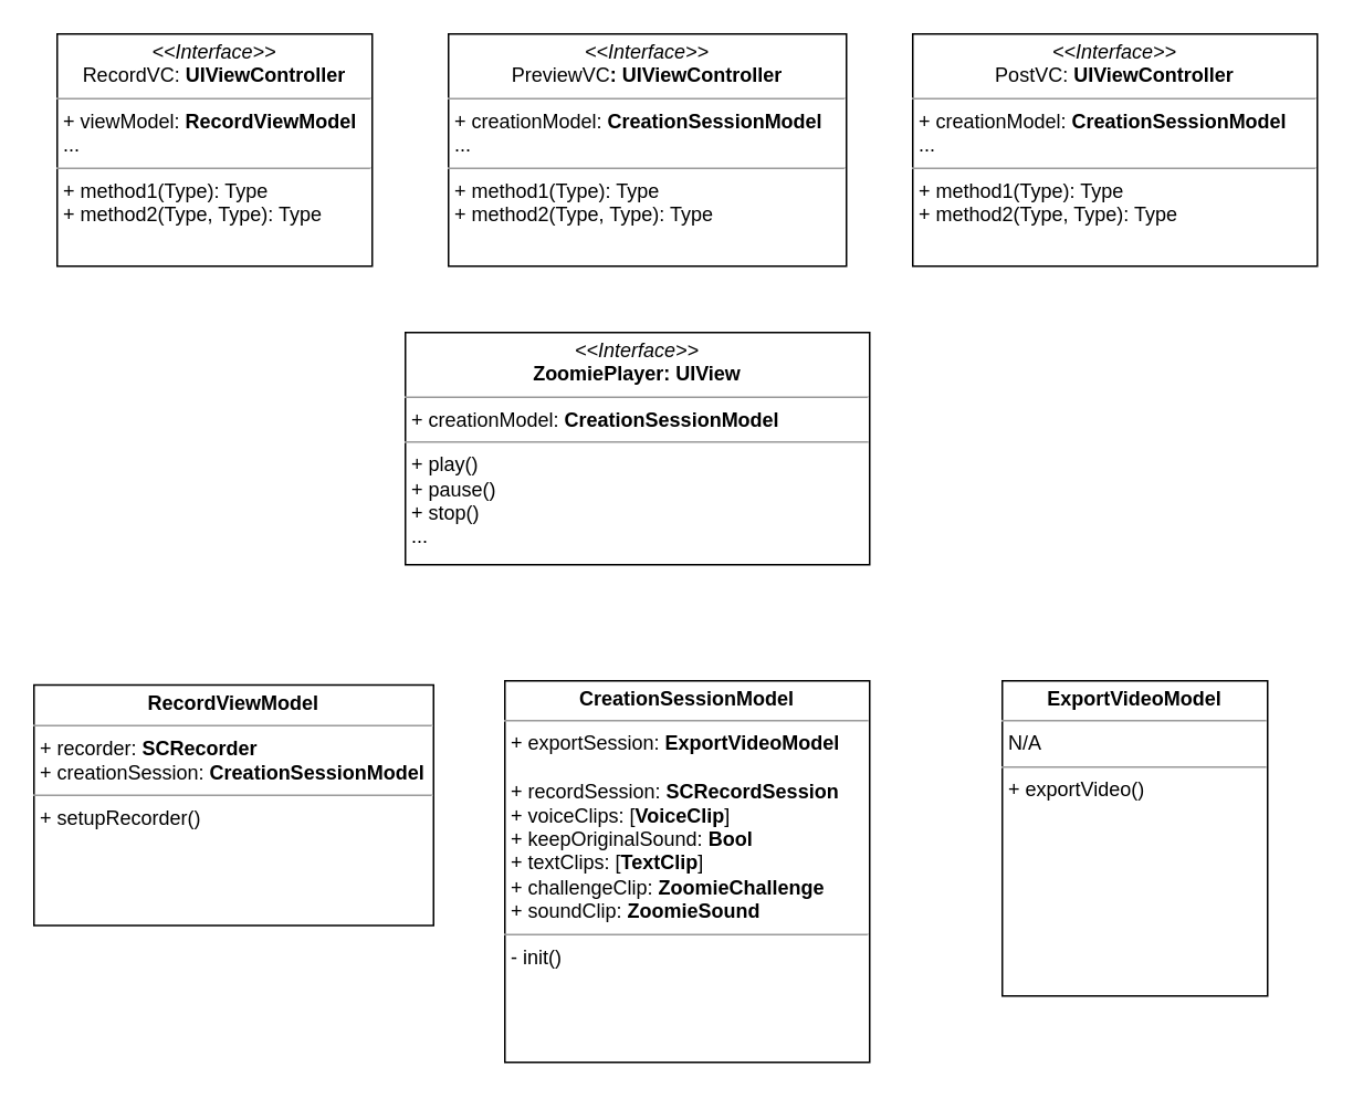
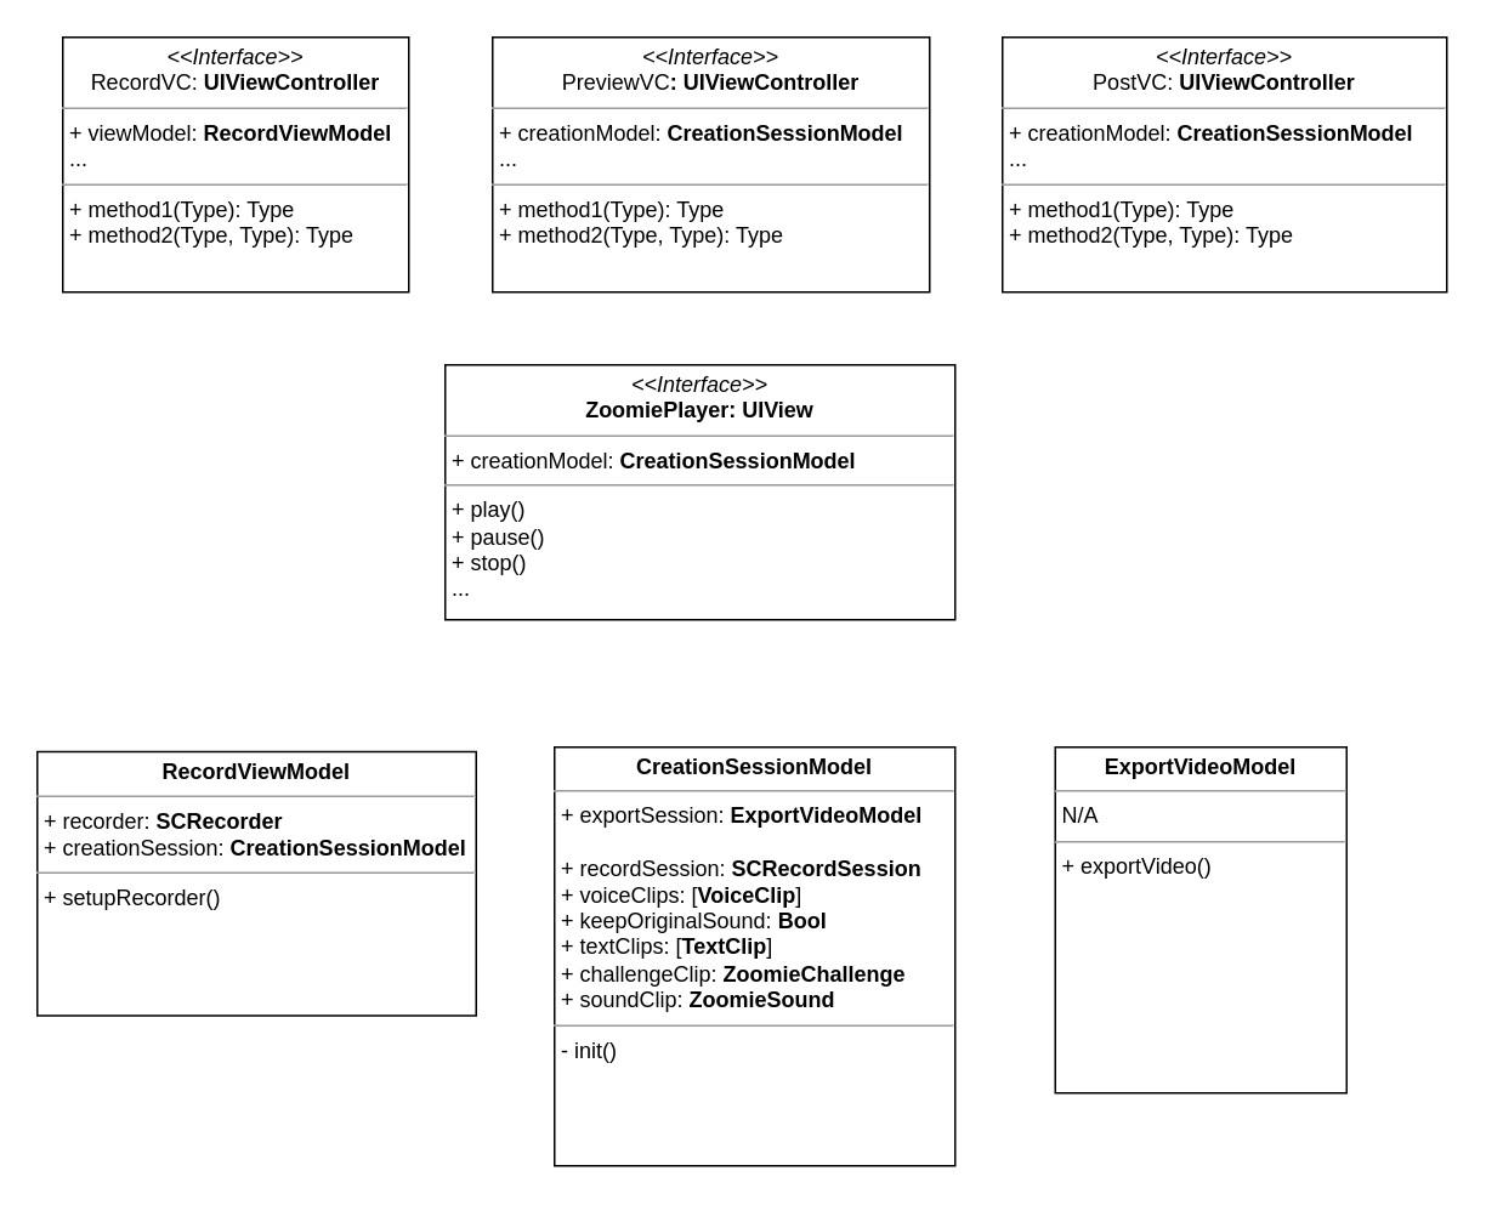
- <mxCell id="7" value="&lt;p style=&quot;margin:0px;margin-top:4px;text-align:center;&quot;&gt;&lt;b&gt;ExportVideoModel&lt;/b&gt;&lt;/p&gt;&lt;hr size=&quot;1&quot;&gt;&lt;p style=&quot;margin:0px;margin-left:4px;&quot;&gt;N/A&lt;/p&gt;&lt;hr size=&quot;1&quot;&gt;&lt;p style=&quot;margin:0px;margin-left:4px;&quot;&gt;+ exportVideo()&lt;/p&gt;" style="verticalAlign=top;align=left;overflow=fill;fontSize=12;fontFamily=Helvetica;html=1;" vertex="1" parent="1"><mxGeometry x="604" y="410" width="160" height="190" as="geometry" /></mxCell>
+ <mxCell id="7" value="&lt;p style=&quot;margin:0px;margin-top:4px;text-align:center;&quot;&gt;&lt;b&gt;ExportVideoModel&lt;/b&gt;&lt;/p&gt;&lt;hr size=&quot;1&quot;&gt;&lt;p style=&quot;margin:0px;margin-left:4px;&quot;&gt;N/A&lt;/p&gt;&lt;hr size=&quot;1&quot;&gt;&lt;p style=&quot;margin:0px;margin-left:4px;&quot;&gt;+ exportVideo()&lt;/p&gt;" style="verticalAlign=top;align=left;overflow=fill;fontSize=12;fontFamily=Helvetica;html=1;" vertex="1" parent="1"><mxGeometry x="579" y="410" width="160" height="190" as="geometry" /></mxCell>
